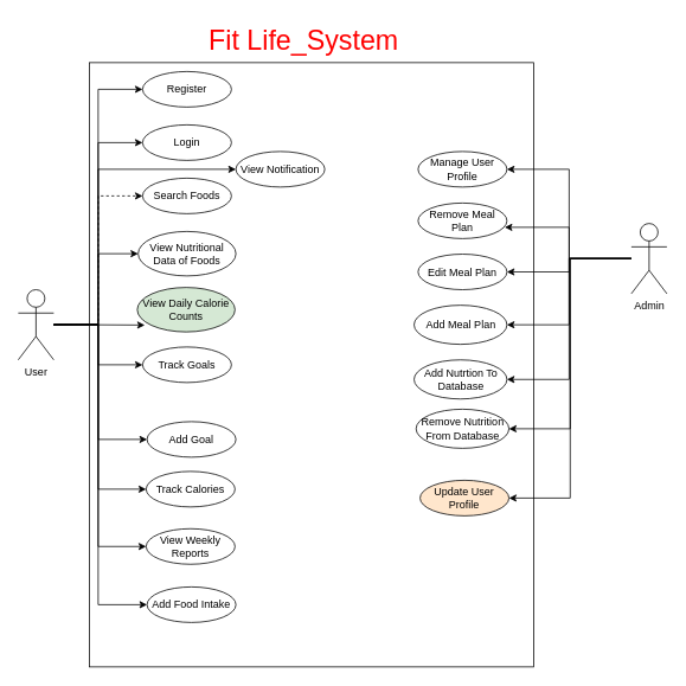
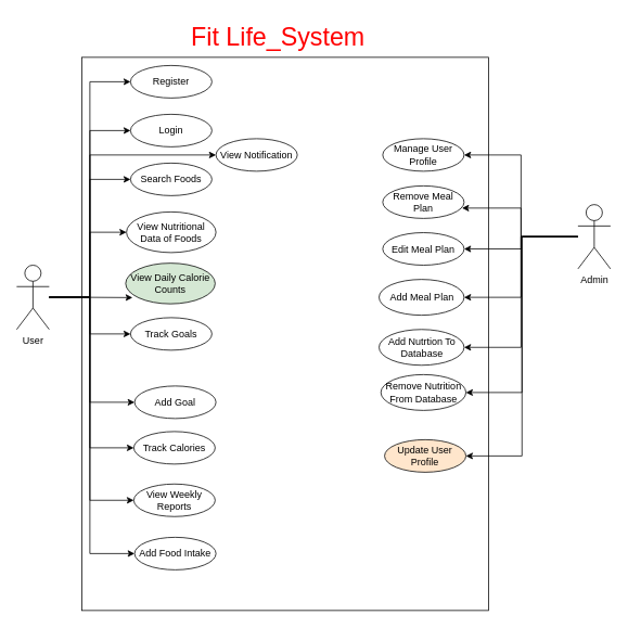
- <mxCell id="6" style="edgeStyle=orthogonalEdgeStyle;rounded=0;orthogonalLoop=1;jettySize=auto;html=1;entryX=0;entryY=0.5;entryDx=0;entryDy=0;dashed=1;" edge="1" parent="1" source="14" target="38"><mxGeometry relative="1" as="geometry" /></mxCell>
+ <mxCell id="6" style="edgeStyle=orthogonalEdgeStyle;rounded=0;orthogonalLoop=1;jettySize=auto;html=1;entryX=0;entryY=0.5;entryDx=0;entryDy=0;" edge="1" parent="1" source="14" target="38"><mxGeometry relative="1" as="geometry" /></mxCell>
